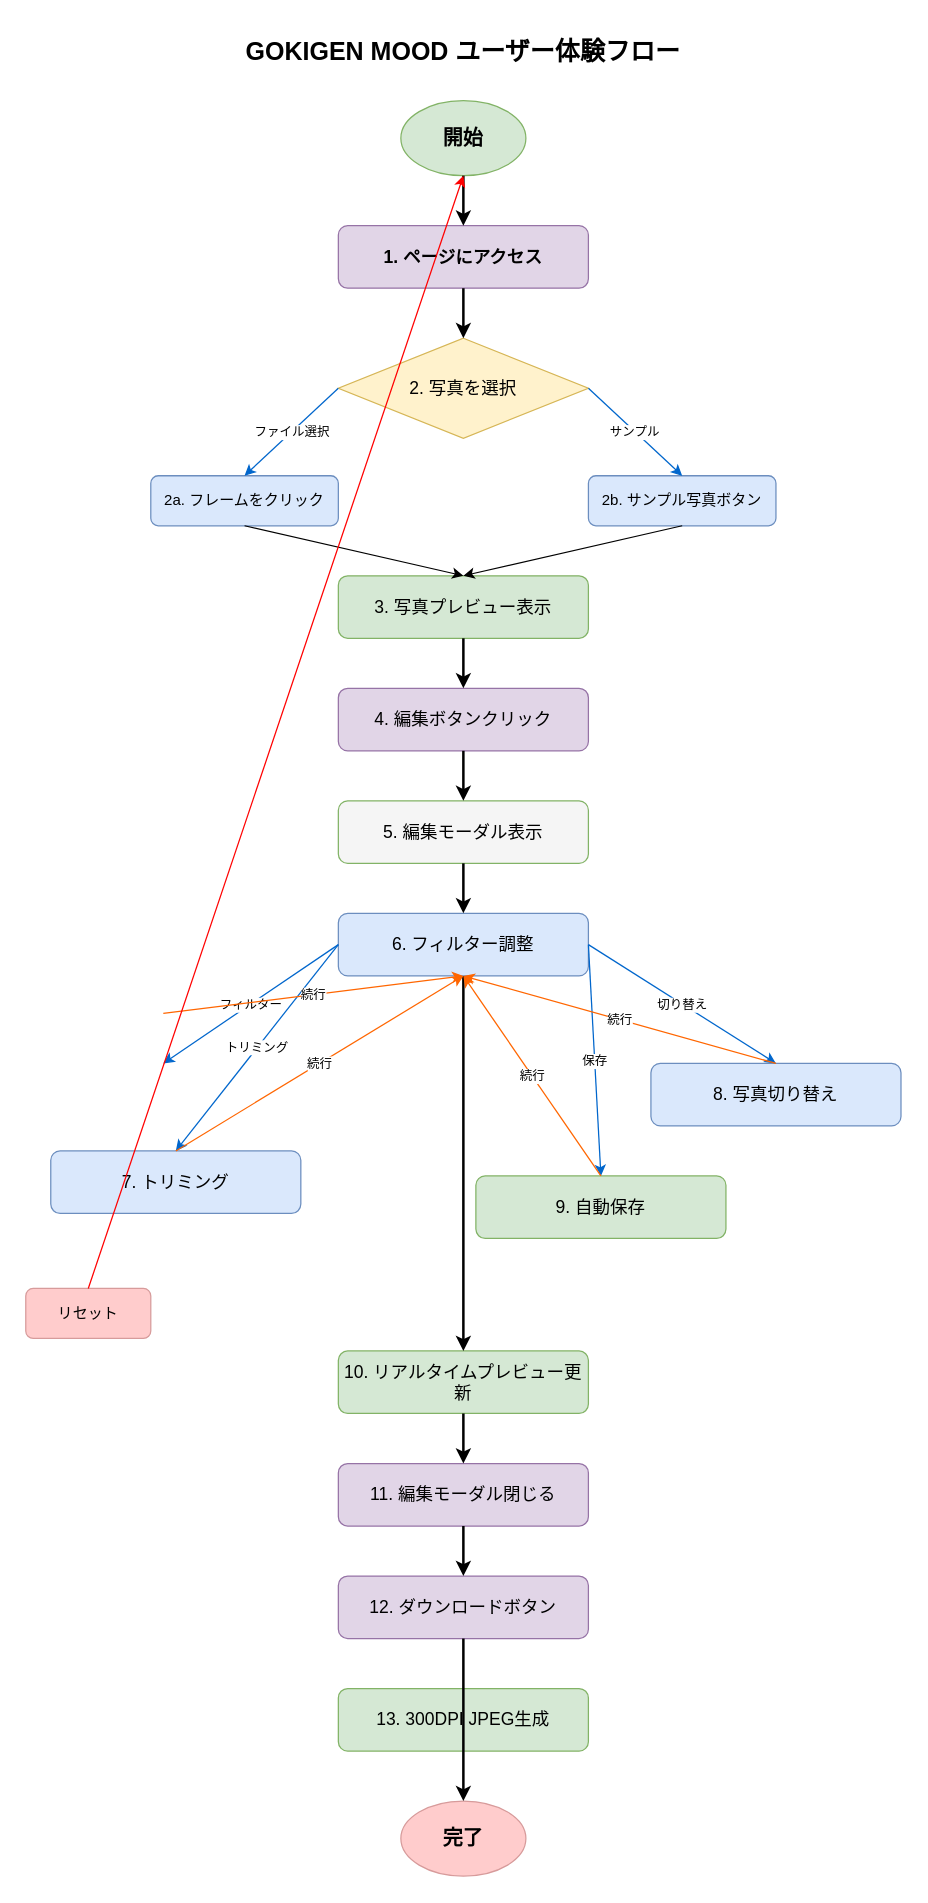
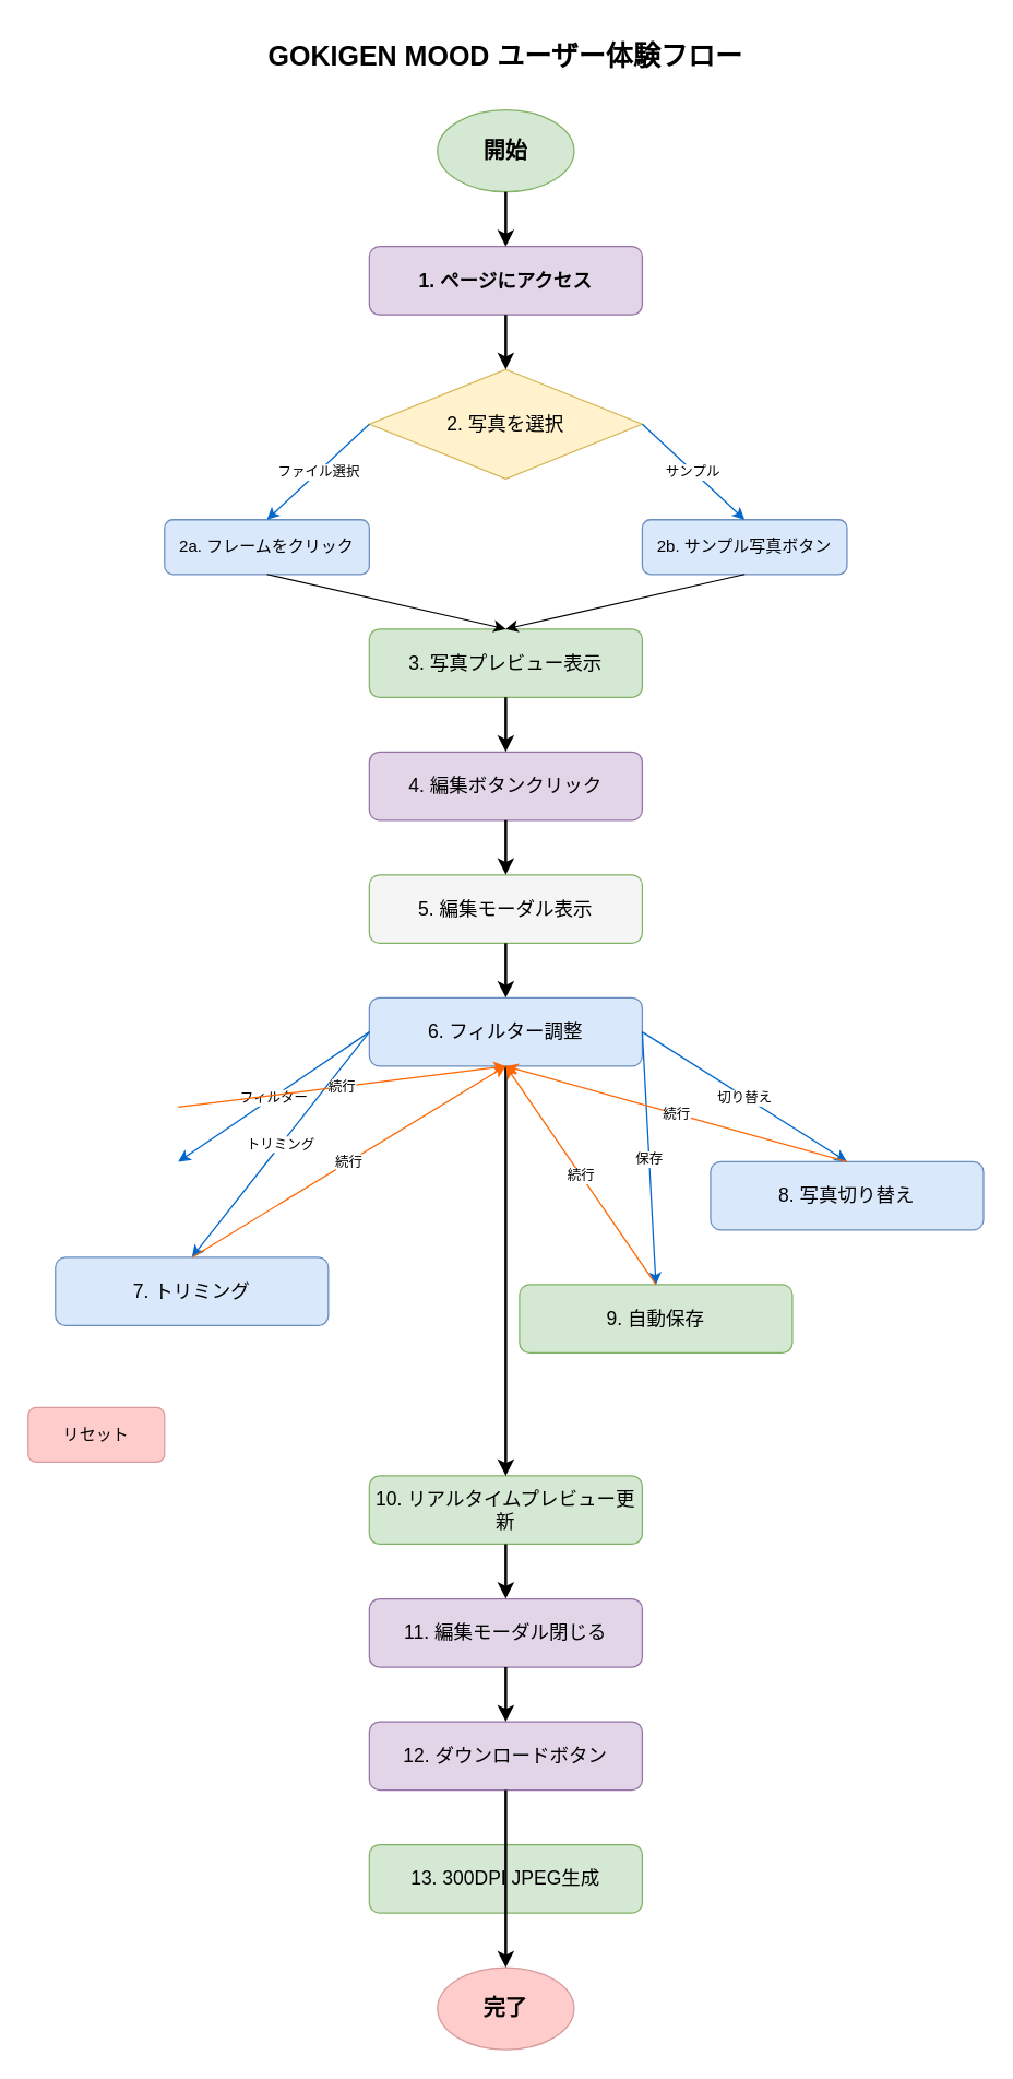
- <mxCell id="42" value="" style="endArrow=classic;html=1;rounded=0;exitX=0.5;exitY=0;exitDx=0;exitDy=0;entryX=0.5;entryY=1;entryDx=0;entryDy=0;strokeColor=#FF0000;strokeWidth=1;" parent="1" source="41" target="3" edge="1"><mxGeometry width="50" height="50" relative="1" as="geometry"><mxPoint x="70" y="990" as="sourcePoint" /><mxPoint x="370" y="80" as="targetPoint" /></mxGeometry></mxCell>
